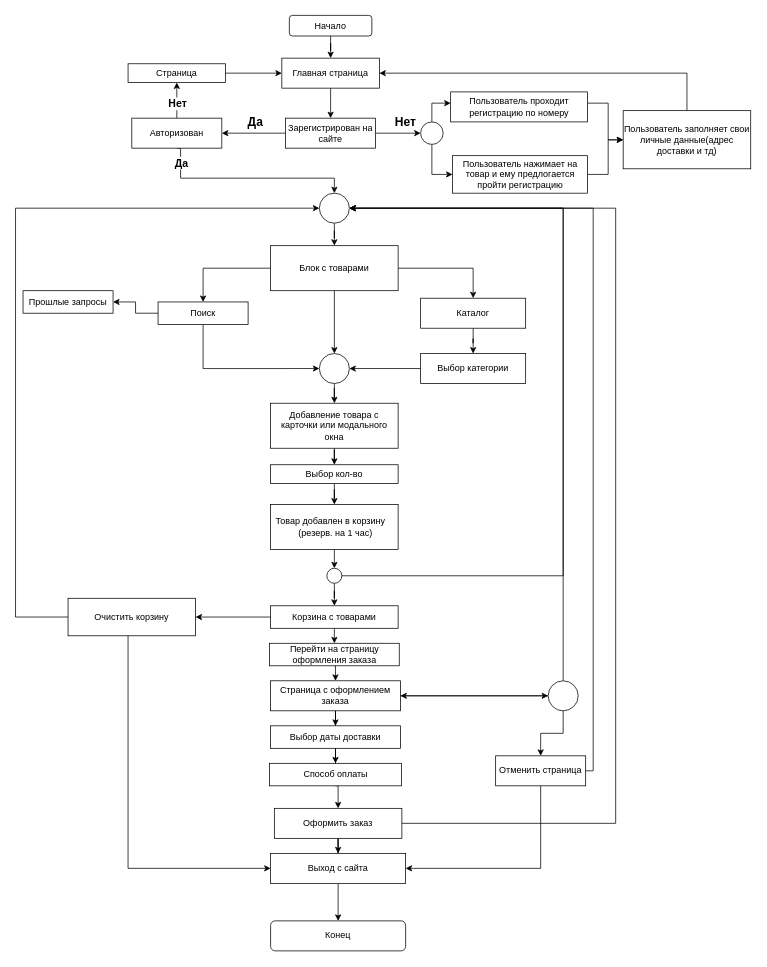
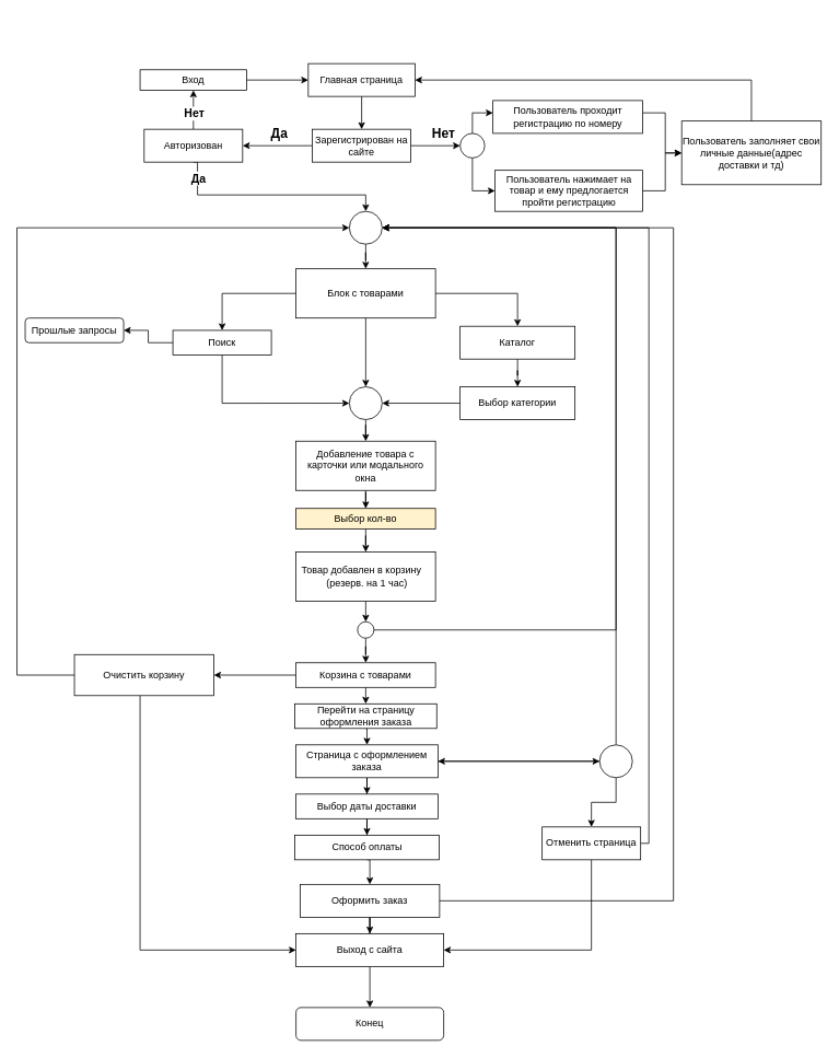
- <mxCell id="62" value="Начало" style="rounded=1;whiteSpace=wrap;html=1;" vertex="1" parent="1"><mxGeometry x="385" y="20" width="110" height="27.5" as="geometry" /></mxCell>
- <mxCell id="61" style="edgeStyle=orthogonalEdgeStyle;rounded=0;orthogonalLoop=1;jettySize=auto;html=1;entryX=0.5;entryY=0;entryDx=0;entryDy=0;" edge="1" parent="1" source="62" target="3"><mxGeometry relative="1" as="geometry" /></mxCell>
- <mxCell id="47" value="Страница" style="rounded=0;whiteSpace=wrap;html=1;" vertex="1" parent="1"><mxGeometry x="170" y="84.5" width="130" height="25" as="geometry" /></mxCell>
+ <mxCell id="47" value="Вход" style="rounded=0;whiteSpace=wrap;html=1;" vertex="1" parent="1"><mxGeometry x="170" y="84.5" width="130" height="25" as="geometry" /></mxCell>
- <mxCell id="29" value="Прошлые запросы" style="whiteSpace=wrap;html=1;rounded=0;" vertex="1" parent="1"><mxGeometry x="30" y="387" width="120" height="30" as="geometry" /></mxCell>
+ <mxCell id="29" value="Прошлые запросы" style="whiteSpace=wrap;html=1;rounded=1;" vertex="1" parent="1"><mxGeometry x="30" y="387" width="120" height="30" as="geometry" /></mxCell>
- <mxCell id="35" value="Выбор кол-во" style="whiteSpace=wrap;html=1;" vertex="1" parent="1"><mxGeometry x="360" y="619" width="170" height="25" as="geometry" /></mxCell>
+ <mxCell id="35" value="Выбор кол-во" style="whiteSpace=wrap;html=1;fillColor=#fff2cc;" vertex="1" parent="1"><mxGeometry x="360" y="619" width="170" height="25" as="geometry" /></mxCell>
